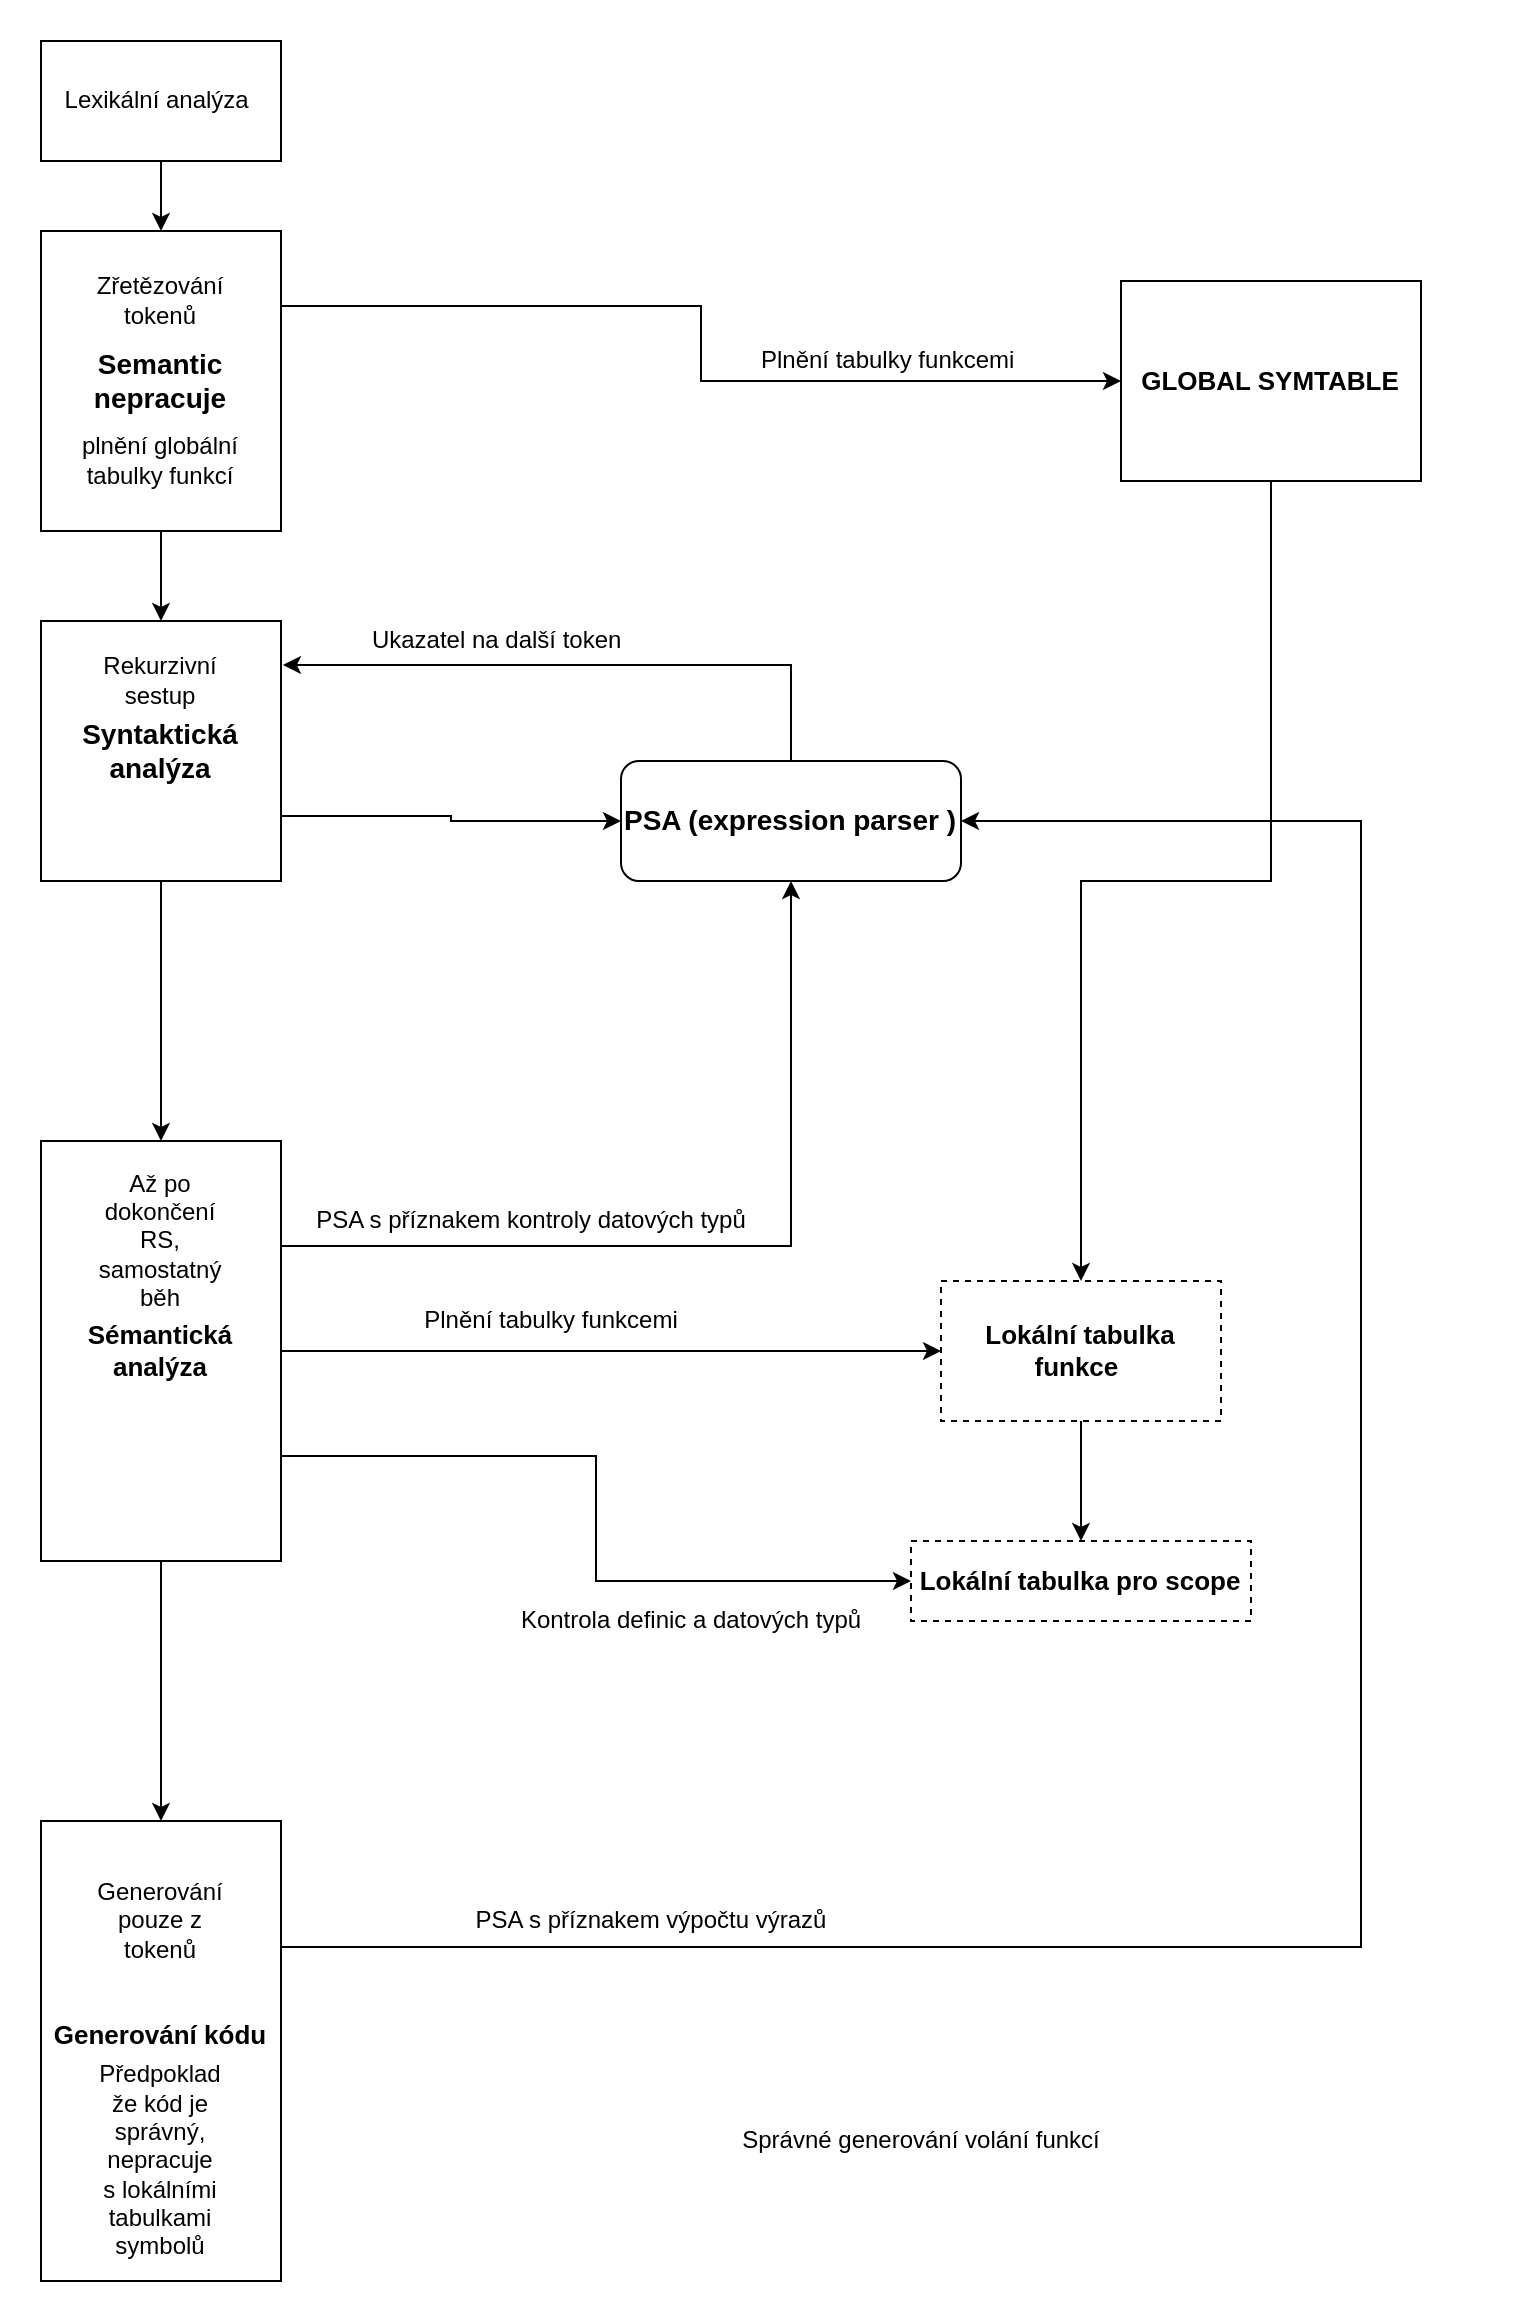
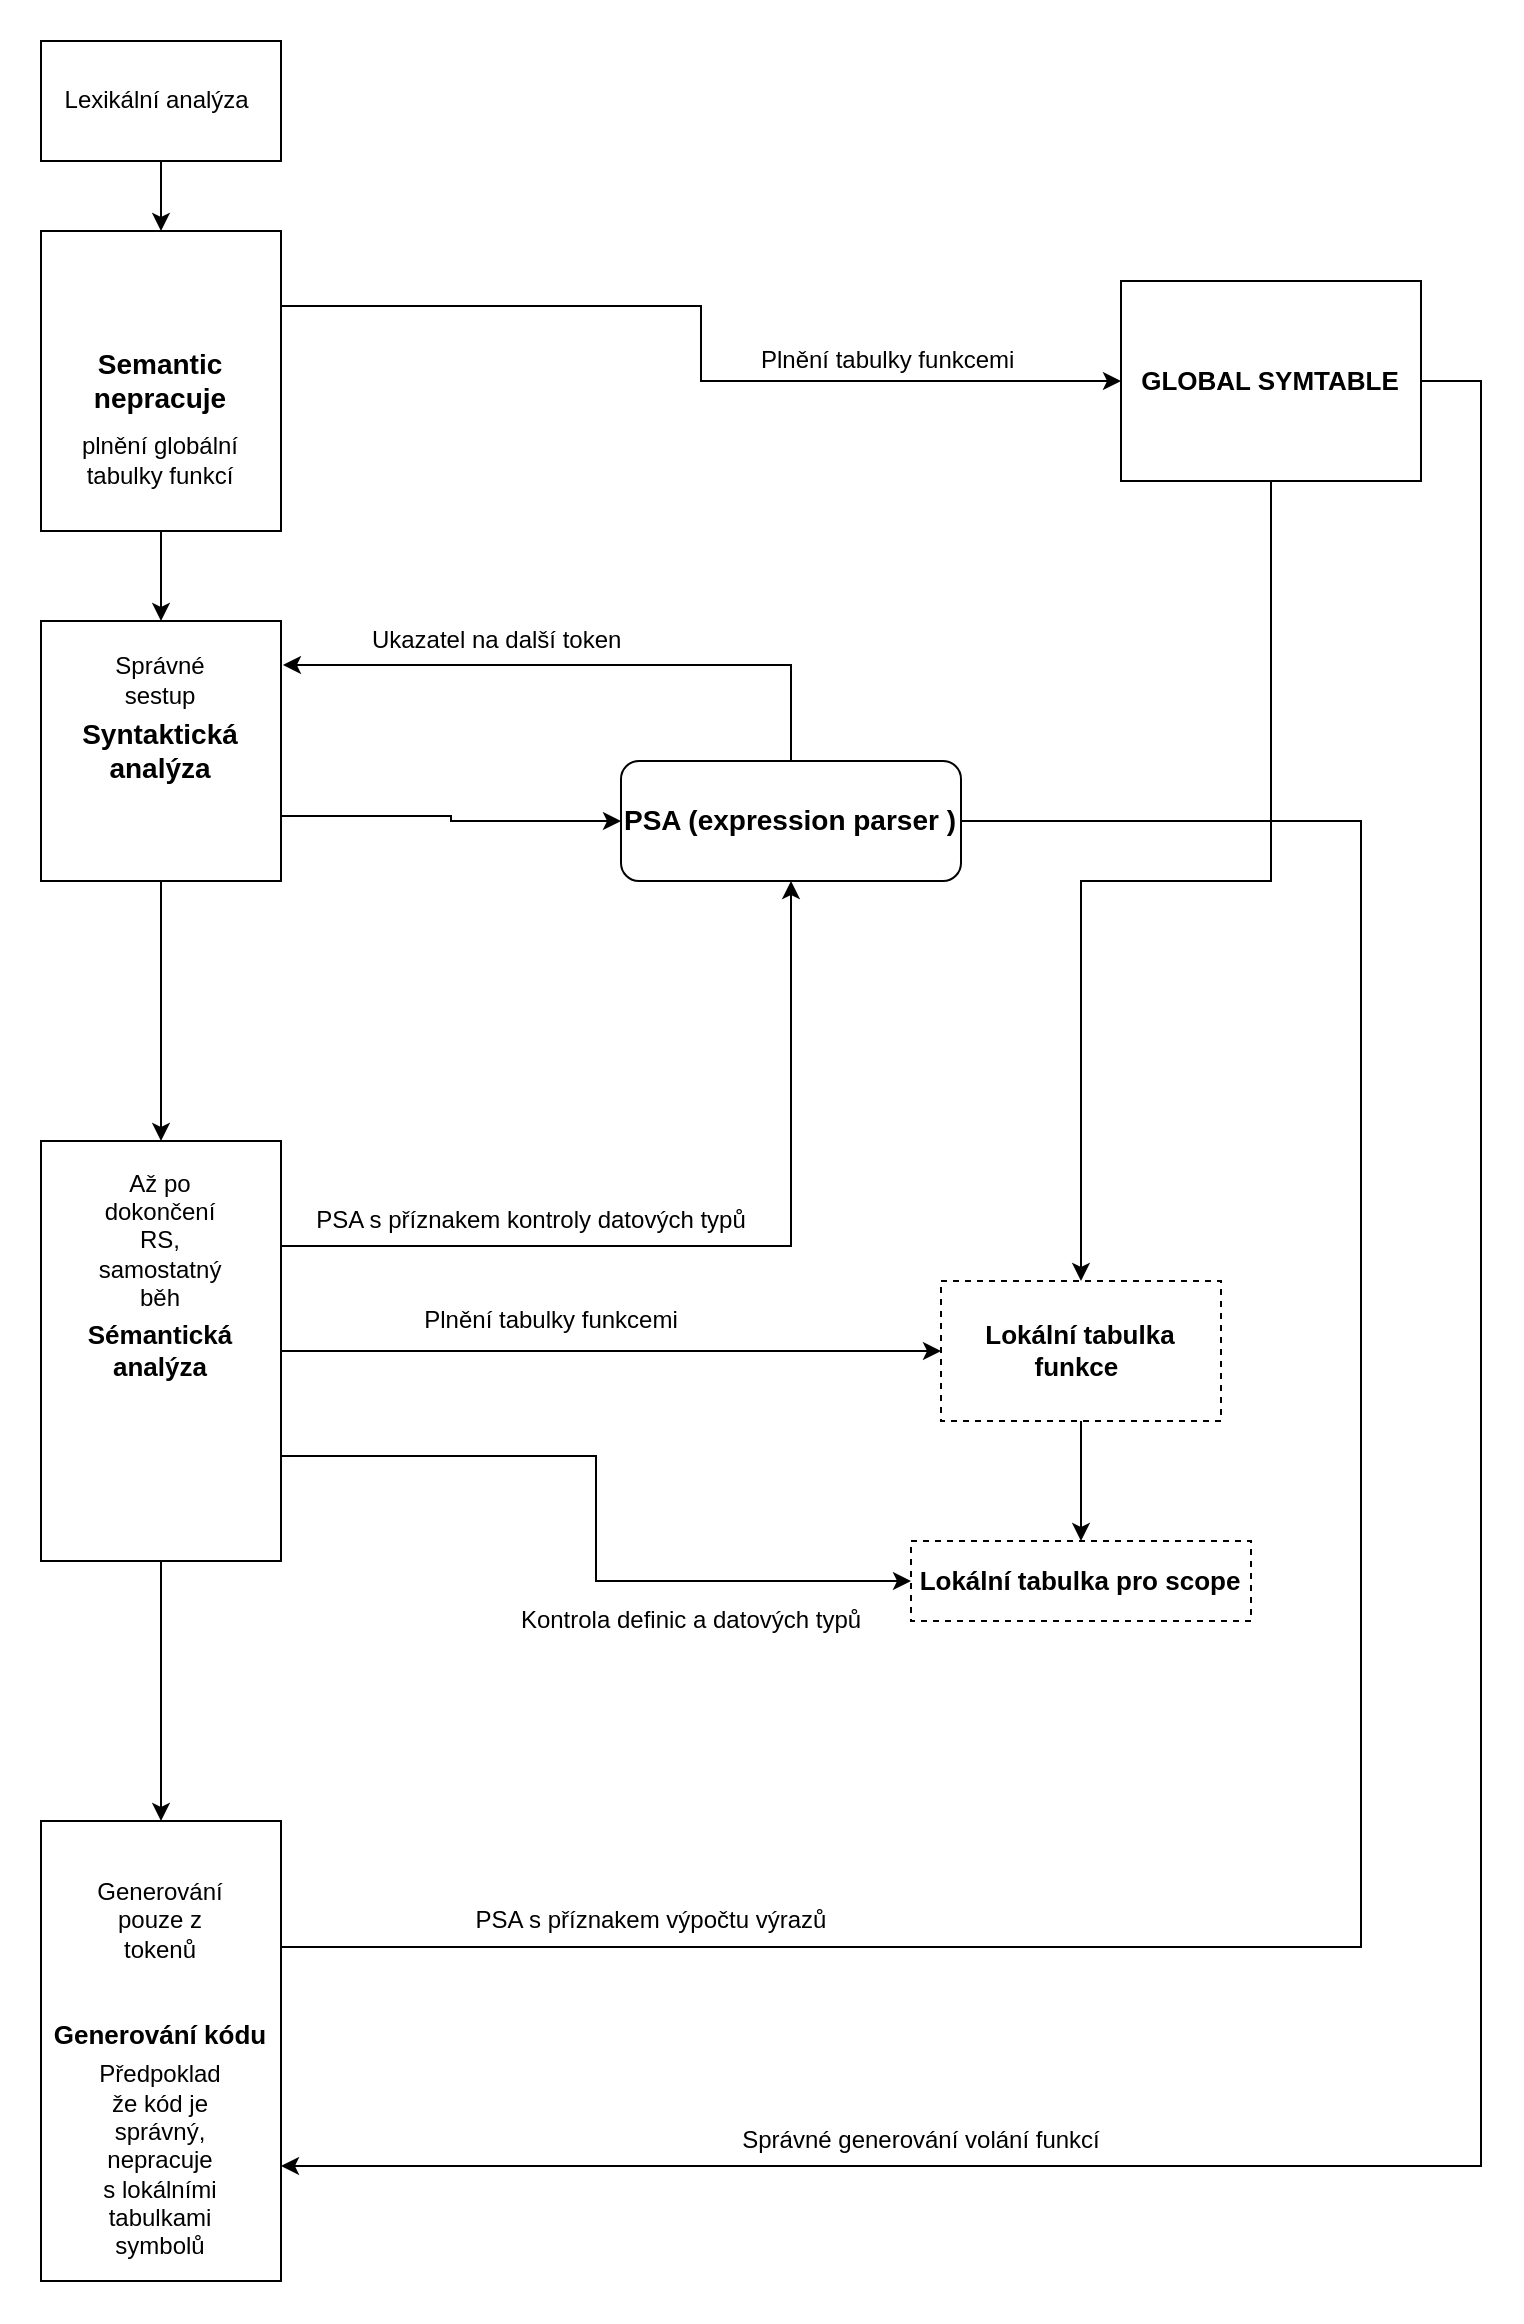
- <mxCell id="8" value="Zřetězování tokenů" style="text;html=1;strokeColor=none;fillColor=none;align=center;verticalAlign=middle;whiteSpace=wrap;rounded=0;" vertex="1" parent="1"><mxGeometry x="60" y="140" width="40" height="20" as="geometry" /></mxCell>
- <mxCell id="12" value="Rekurzivní sestup&lt;br&gt;" style="text;html=1;strokeColor=none;fillColor=none;align=center;verticalAlign=middle;whiteSpace=wrap;rounded=0;" vertex="1" parent="1"><mxGeometry x="60" y="330" width="40" height="20" as="geometry" /></mxCell>
+ <mxCell id="12" value="Správné sestup&lt;br&gt;" style="text;html=1;strokeColor=none;fillColor=none;align=center;verticalAlign=middle;whiteSpace=wrap;rounded=0;" vertex="1" parent="1"><mxGeometry x="60" y="330" width="40" height="20" as="geometry" /></mxCell>
- <mxCell id="31" style="edgeStyle=orthogonalEdgeStyle;rounded=0;orthogonalLoop=1;jettySize=auto;html=1;exitX=1;exitY=0.25;exitDx=0;exitDy=0;entryX=1;entryY=0.5;entryDx=0;entryDy=0;" edge="1" parent="1" source="32" target="14"><mxGeometry relative="1" as="geometry"><Array as="points"><mxPoint x="140" y="973" /><mxPoint x="680" y="973" /><mxPoint x="680" y="410" /></Array></mxGeometry></mxCell>
+ <mxCell id="31" style="edgeStyle=orthogonalEdgeStyle;rounded=0;orthogonalLoop=1;jettySize=auto;html=1;exitX=1;exitY=0.25;exitDx=0;exitDy=0;entryX=1;entryY=0.5;entryDx=0;entryDy=0;endArrow=none;" edge="1" parent="1" source="32" target="14"><mxGeometry relative="1" as="geometry"><Array as="points"><mxPoint x="140" y="973" /><mxPoint x="680" y="973" /><mxPoint x="680" y="410" /></Array></mxGeometry></mxCell>
+ <mxCell id="17" style="edgeStyle=orthogonalEdgeStyle;rounded=0;orthogonalLoop=1;jettySize=auto;html=1;entryX=1;entryY=0.75;entryDx=0;entryDy=0;" edge="1" parent="1" source="18" target="32"><mxGeometry relative="1" as="geometry"><Array as="points"><mxPoint x="740" y="190" /><mxPoint x="740" y="1083" /></Array></mxGeometry></mxCell>
